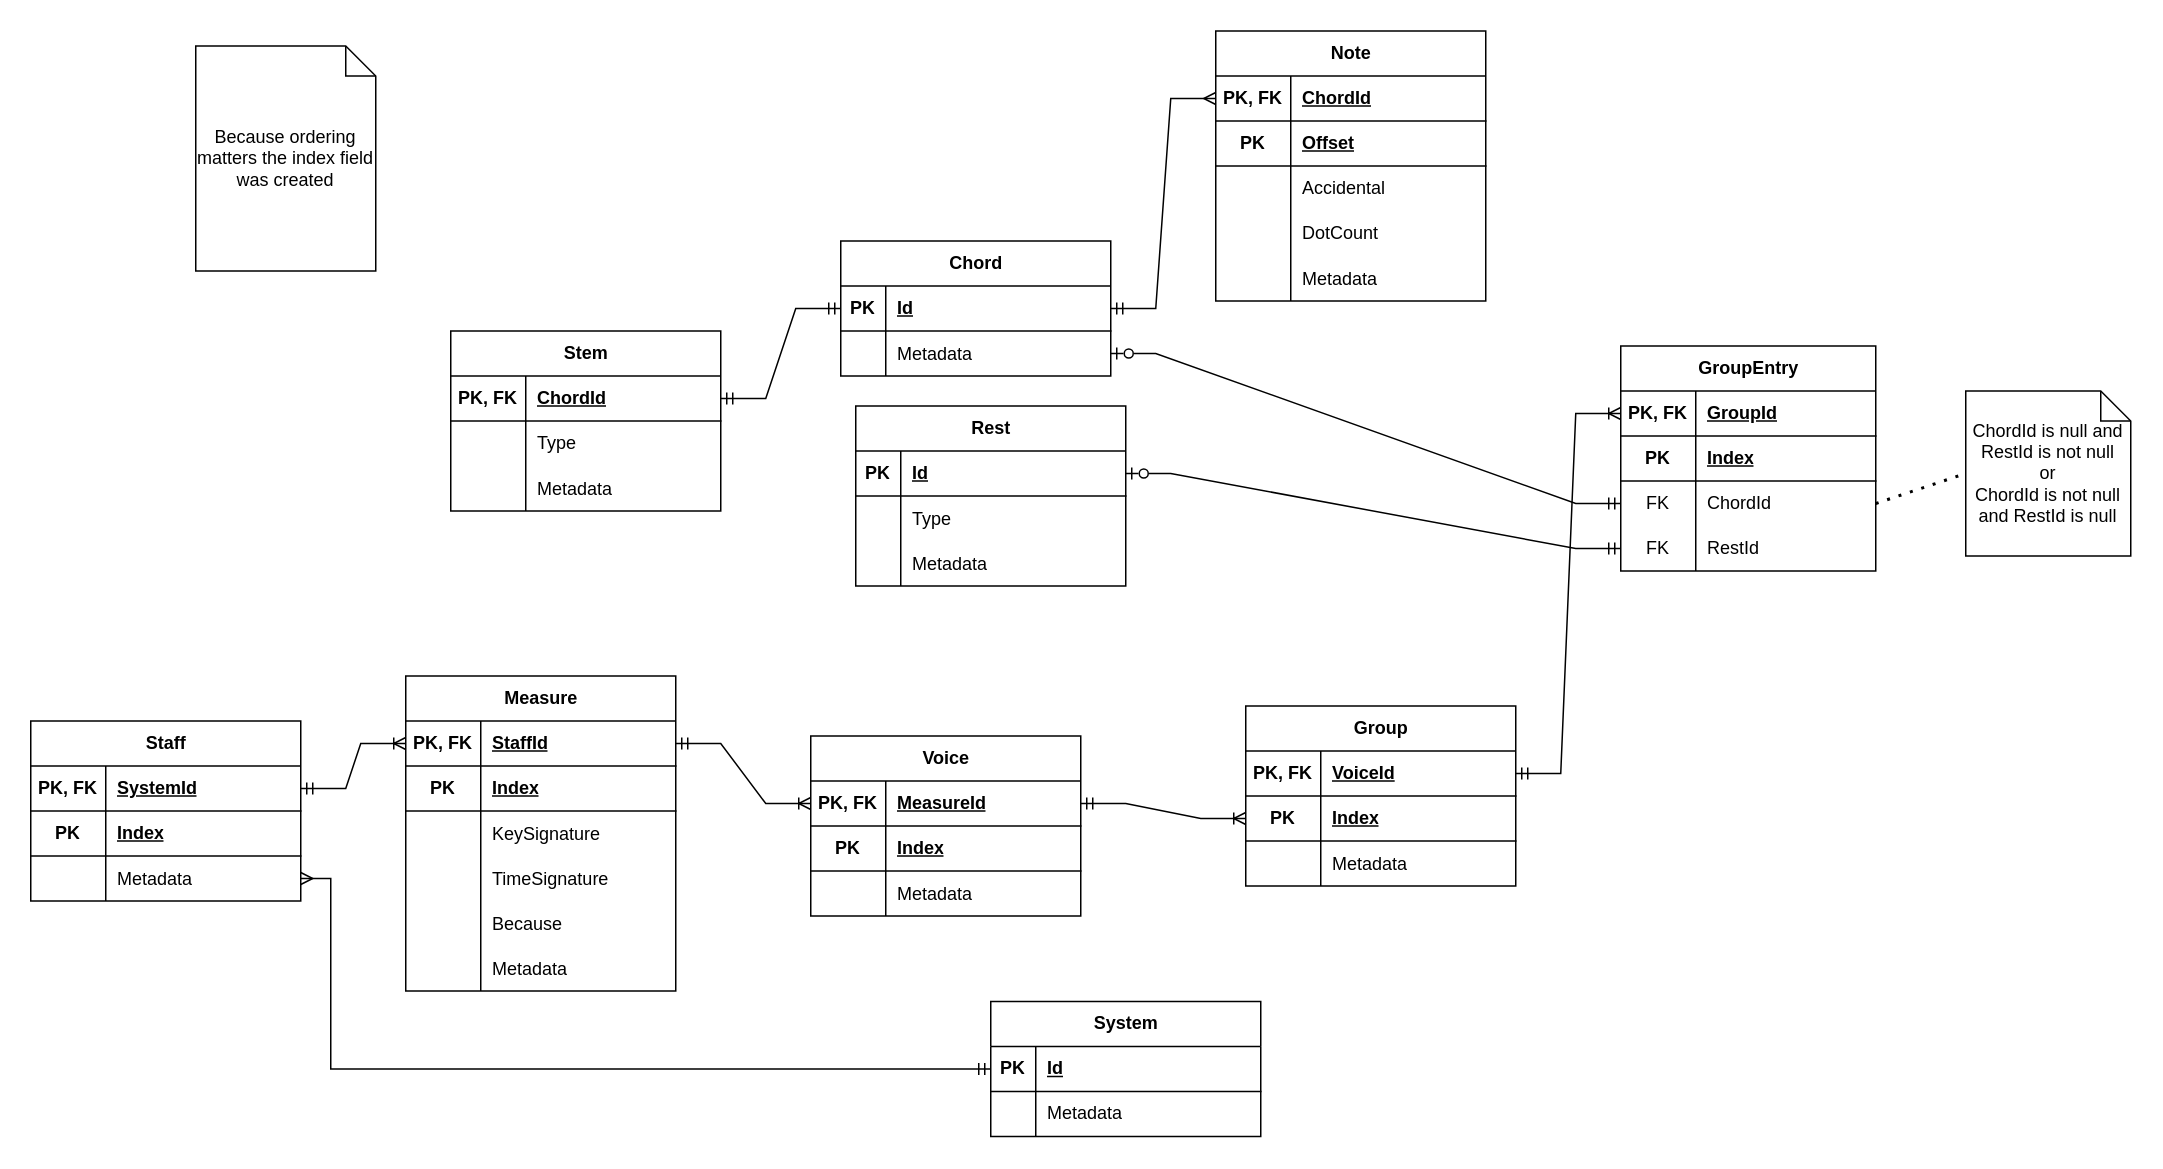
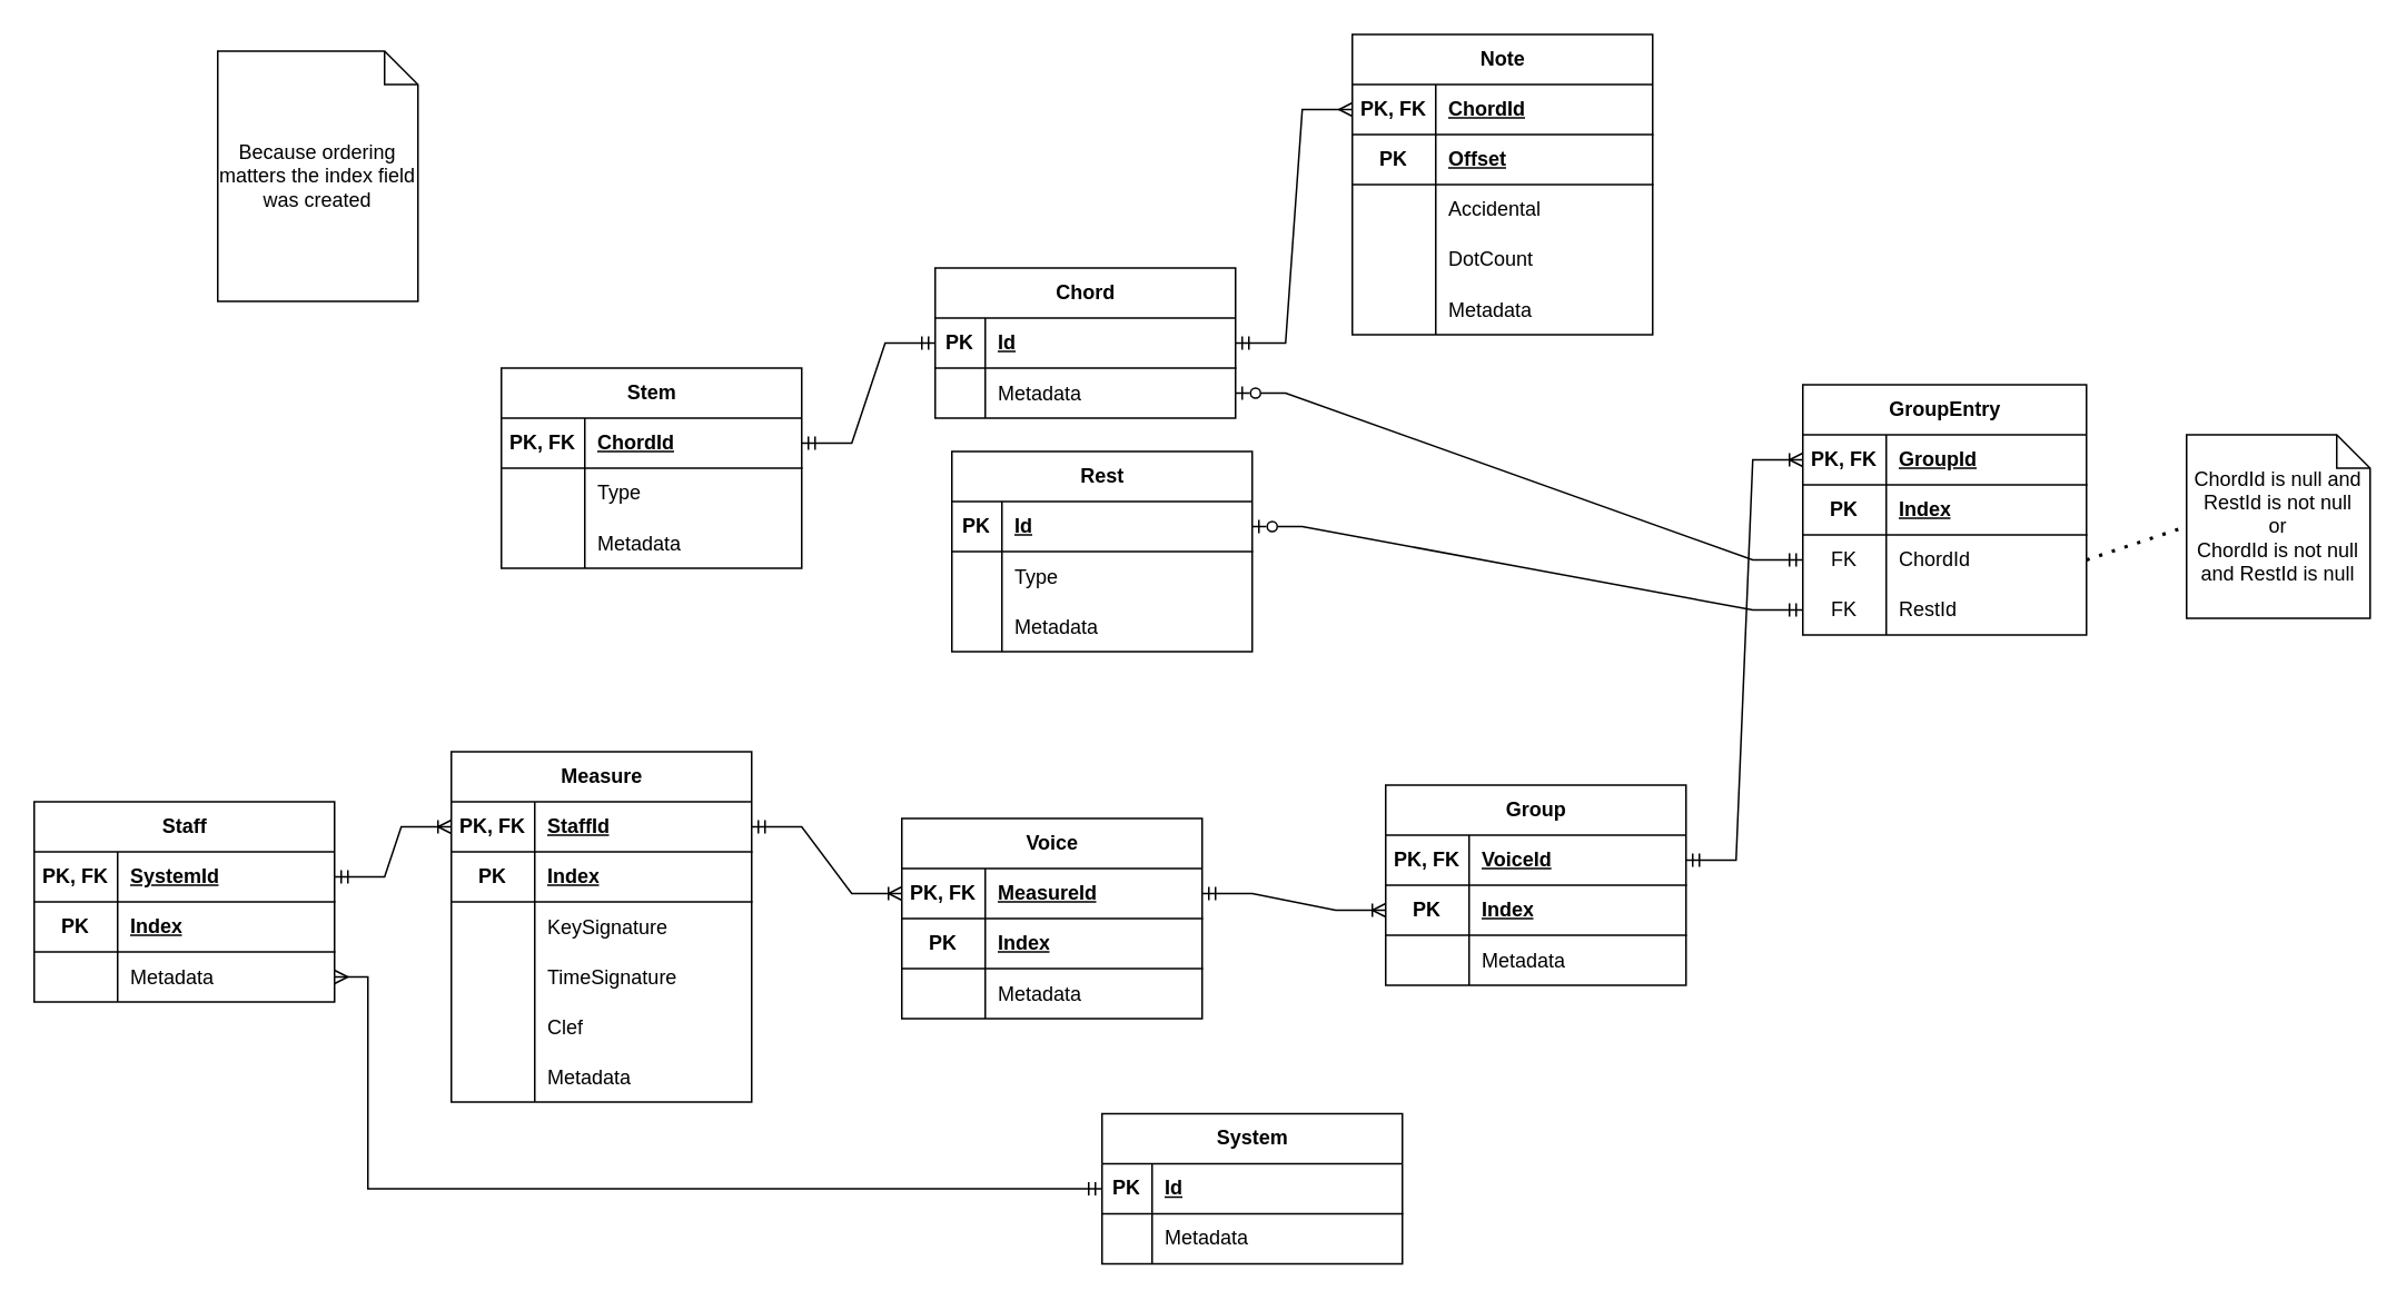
- <mxCell id="95" value="Because" style="shape=partialRectangle;connectable=0;fillColor=none;top=0;left=0;bottom=0;right=0;align=left;spacingLeft=6;overflow=hidden;" parent="93" vertex="1"><mxGeometry x="50" width="130" height="30" as="geometry"><mxRectangle width="130" height="30" as="alternateBounds" /></mxGeometry></mxCell>
+ <mxCell id="95" value="Clef" style="shape=partialRectangle;connectable=0;fillColor=none;top=0;left=0;bottom=0;right=0;align=left;spacingLeft=6;overflow=hidden;" parent="93" vertex="1"><mxGeometry x="50" width="130" height="30" as="geometry"><mxRectangle width="130" height="30" as="alternateBounds" /></mxGeometry></mxCell>
